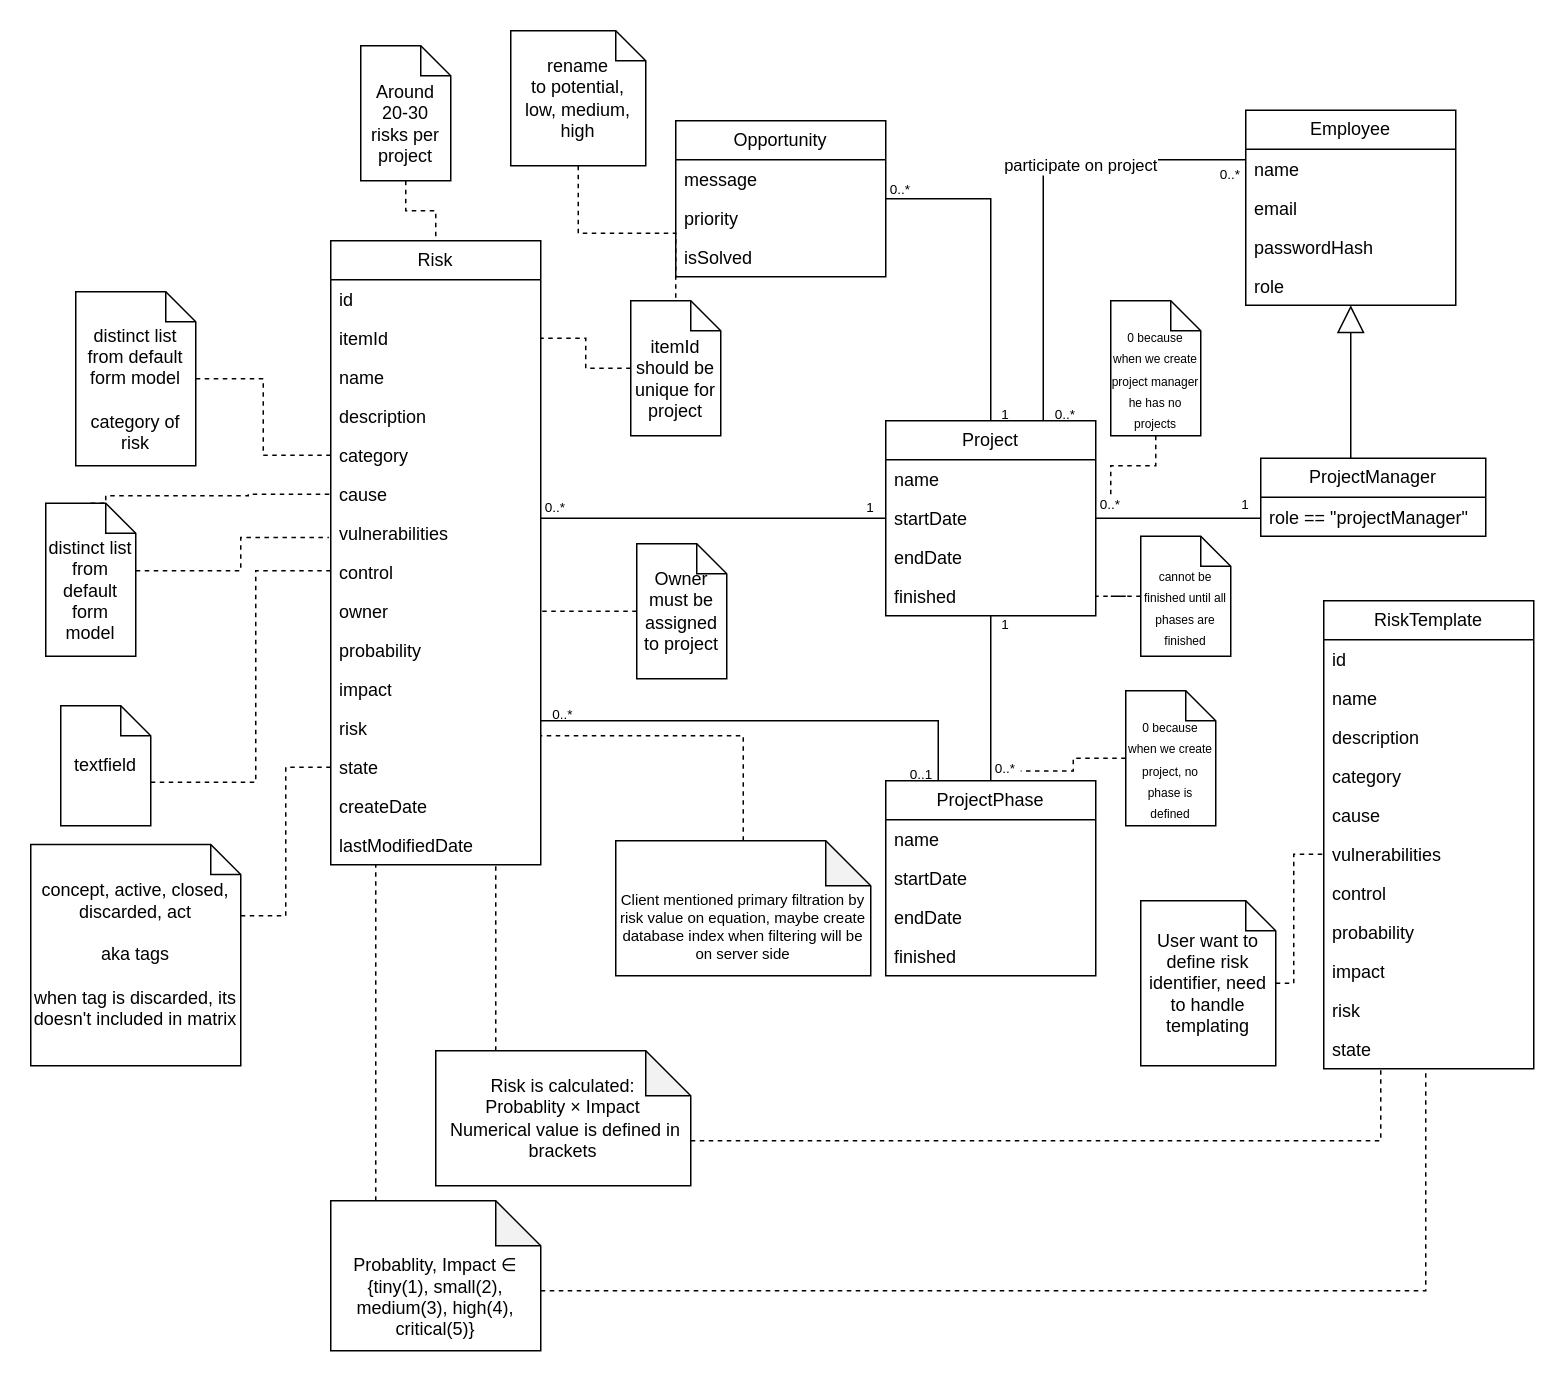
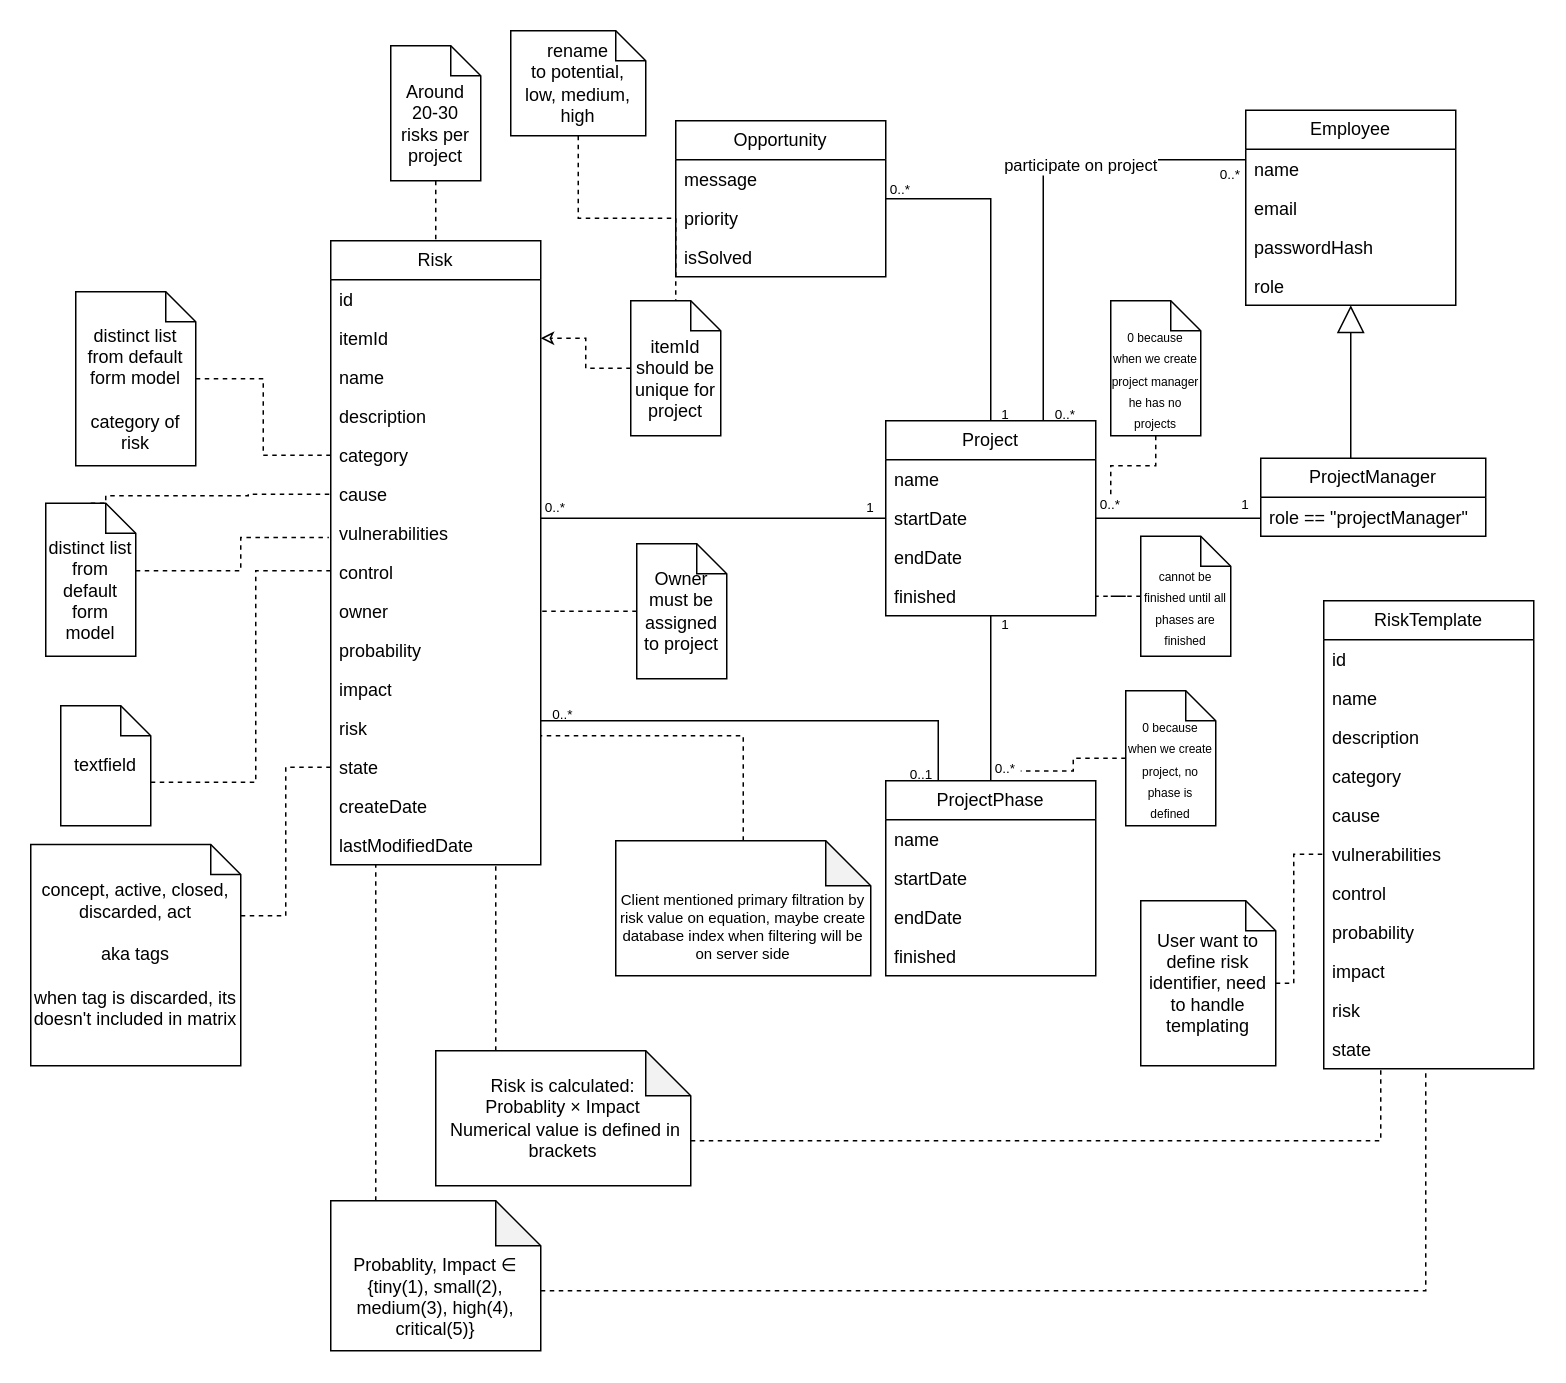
- <mxCell id="102" value="rename to&amp;nbsp;potential,&lt;br&gt;low, medium, high" style="shape=note;size=20;whiteSpace=wrap;html=1;" vertex="1" parent="1"><mxGeometry x="340" y="20" width="90" height="90" as="geometry" /></mxCell>
+ <mxCell id="102" value="rename to&amp;nbsp;potential,&lt;br&gt;low, medium, high" style="shape=note;size=20;whiteSpace=wrap;html=1;" vertex="1" parent="1"><mxGeometry x="340" y="20" width="90" height="70" as="geometry" /></mxCell>
- <mxCell id="70" value="&lt;br&gt;Around 20-30 risks per project" style="shape=note;size=20;whiteSpace=wrap;html=1;" vertex="1" parent="1"><mxGeometry x="240" y="30" width="60" height="90" as="geometry" /></mxCell>
+ <mxCell id="70" value="&lt;br&gt;Around 20-30 risks per project" style="shape=note;size=20;whiteSpace=wrap;html=1;" vertex="1" parent="1"><mxGeometry x="260" y="30" width="60" height="90" as="geometry" /></mxCell>
- <mxCell id="81" style="edgeStyle=orthogonalEdgeStyle;rounded=0;orthogonalLoop=1;jettySize=auto;html=1;endArrow=none;endFill=0;dashed=1;" edge="1" parent="1" source="82" target="35"><mxGeometry relative="1" as="geometry" /></mxCell>
+ <mxCell id="81" style="edgeStyle=orthogonalEdgeStyle;rounded=0;orthogonalLoop=1;jettySize=auto;html=1;endArrow=classic;endFill=0;dashed=1;" edge="1" parent="1" source="82" target="35"><mxGeometry relative="1" as="geometry" /></mxCell>
